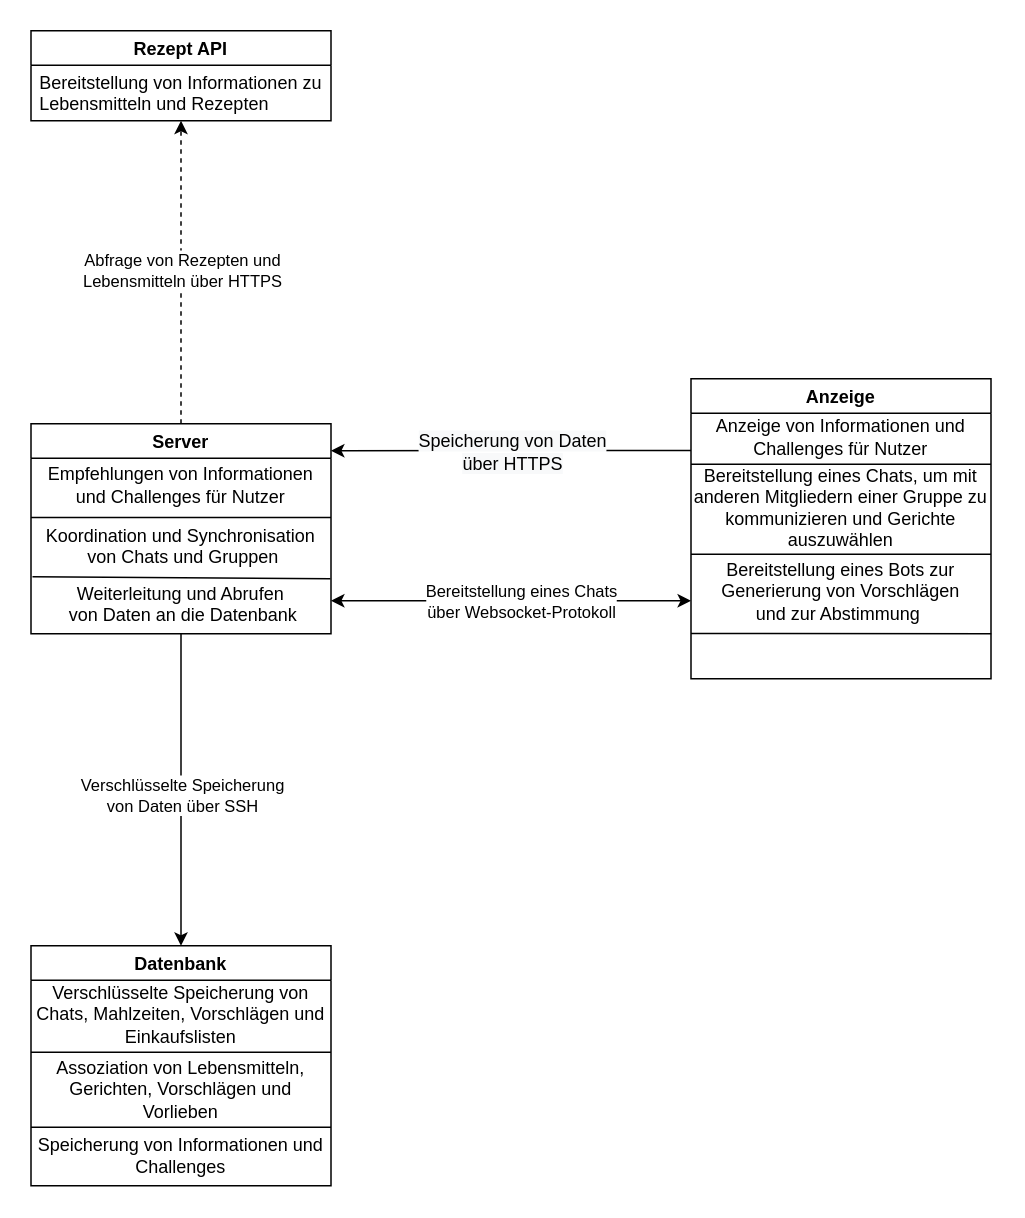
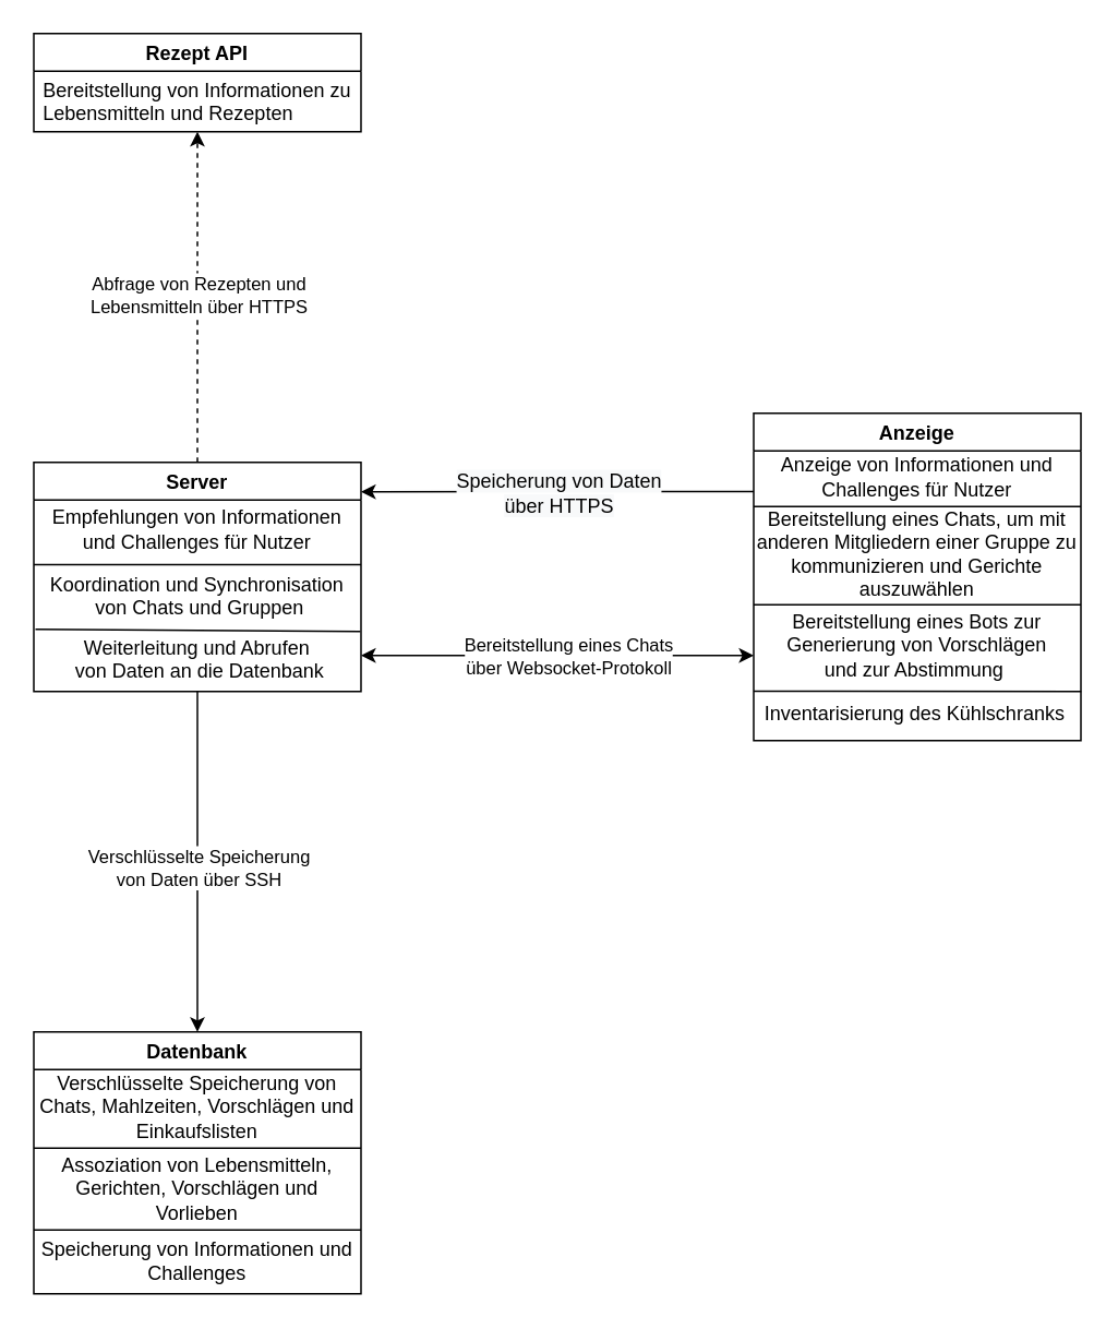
+ <mxCell id="22" value="Inventarisierung des Kühlschranks" style="text;strokeColor=none;fillColor=none;align=left;verticalAlign=top;spacingLeft=4;spacingRight=4;overflow=hidden;rotatable=0;points=[[0,0.5],[1,0.5]];portConstraint=eastwest;" vertex="1" parent="16"><mxGeometry x="1" y="170" width="200" height="26" as="geometry" /></mxCell>
